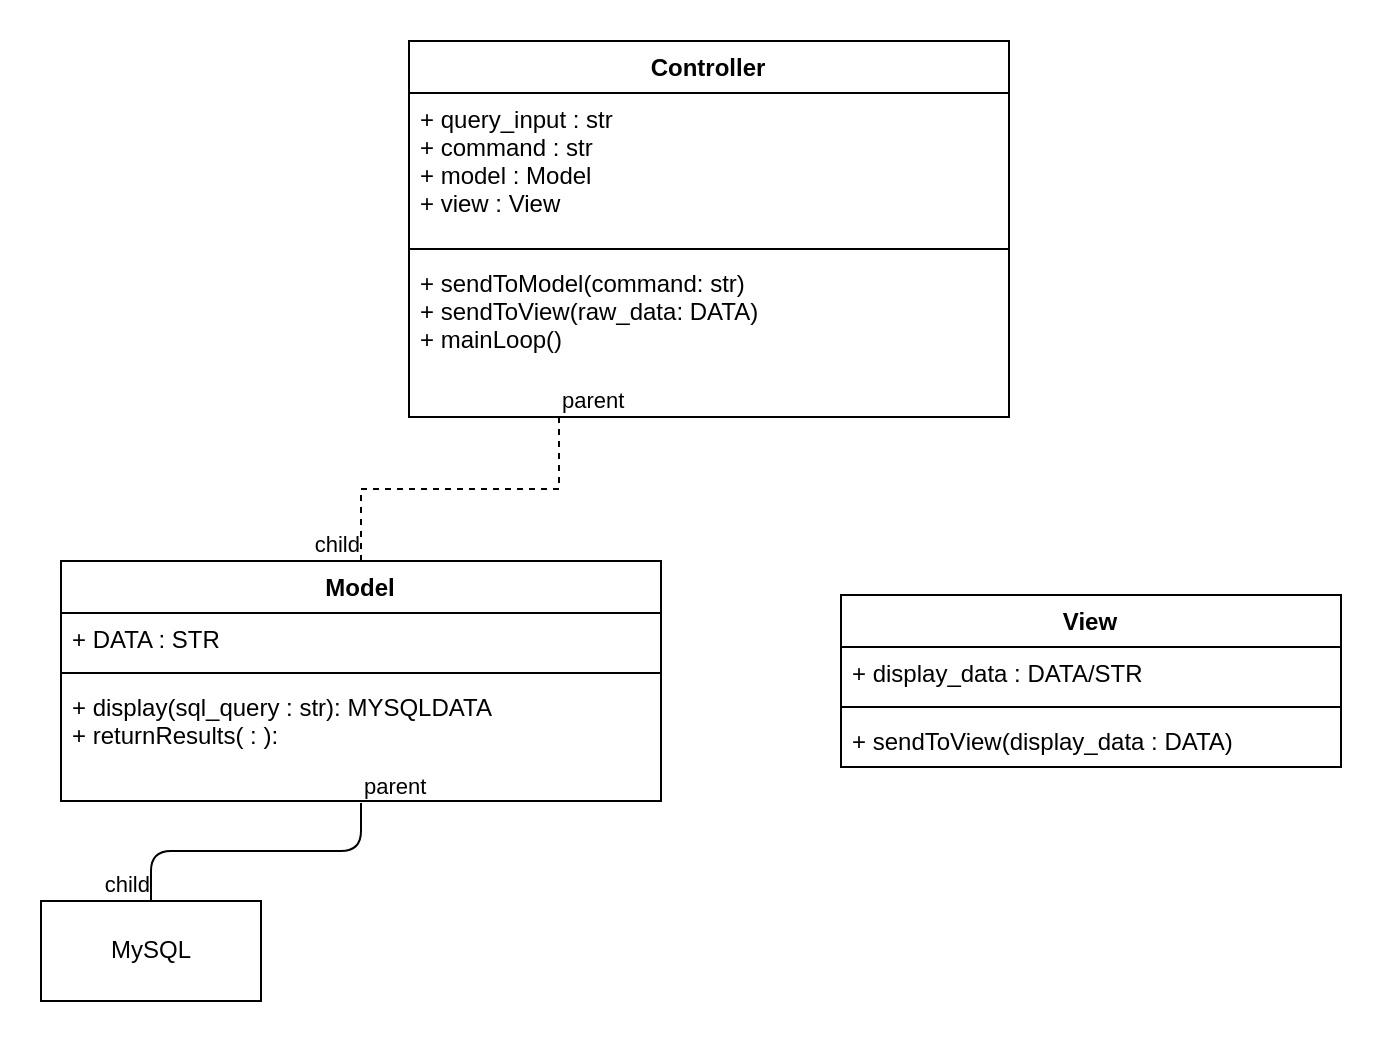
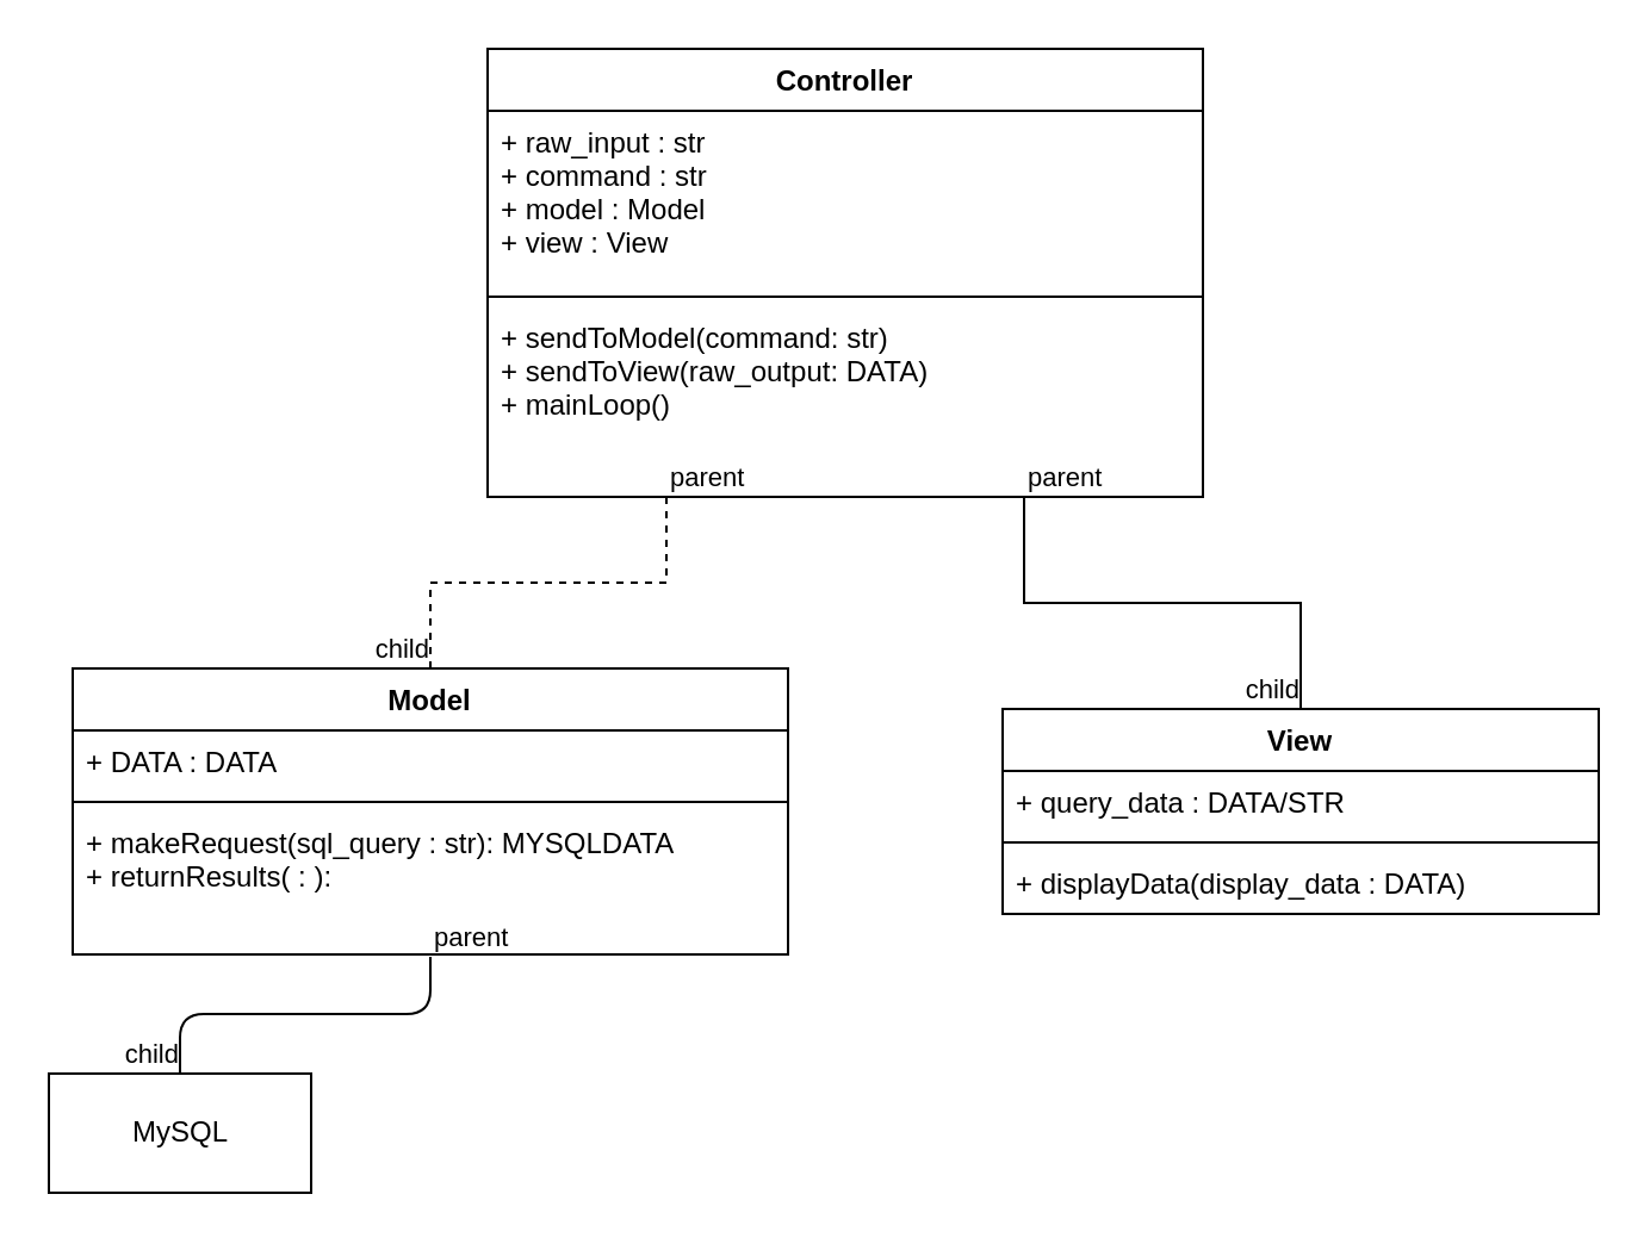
- <mxCell id="3" value="+ query_input : str&#10;+ command : str&#10;+ model : Model&#10;+ view : View&#10;&#10;" style="text;strokeColor=none;fillColor=none;align=left;verticalAlign=top;spacingLeft=4;spacingRight=4;overflow=hidden;rotatable=0;points=[[0,0.5],[1,0.5]];portConstraint=eastwest;" parent="2" vertex="1"><mxGeometry y="26" width="300" height="74" as="geometry" /></mxCell>
+ <mxCell id="3" value="+ raw_input : str&#10;+ command : str&#10;+ model : Model&#10;+ view : View&#10;&#10;" style="text;strokeColor=none;fillColor=none;align=left;verticalAlign=top;spacingLeft=4;spacingRight=4;overflow=hidden;rotatable=0;points=[[0,0.5],[1,0.5]];portConstraint=eastwest;" parent="2" vertex="1"><mxGeometry y="26" width="300" height="74" as="geometry" /></mxCell>
- <mxCell id="5" value="+ sendToModel(command: str) &#10;+ sendToView(raw_data: DATA)&#10;+ mainLoop()" style="text;strokeColor=none;fillColor=none;align=left;verticalAlign=top;spacingLeft=4;spacingRight=4;overflow=hidden;rotatable=0;points=[[0,0.5],[1,0.5]];portConstraint=eastwest;" parent="2" vertex="1"><mxGeometry y="108" width="300" height="80" as="geometry" /></mxCell>
+ <mxCell id="5" value="+ sendToModel(command: str) &#10;+ sendToView(raw_output: DATA)&#10;+ mainLoop()" style="text;strokeColor=none;fillColor=none;align=left;verticalAlign=top;spacingLeft=4;spacingRight=4;overflow=hidden;rotatable=0;points=[[0,0.5],[1,0.5]];portConstraint=eastwest;" parent="2" vertex="1"><mxGeometry y="108" width="300" height="80" as="geometry" /></mxCell>
+ <mxCell id="18" value="" style="endArrow=none;html=1;edgeStyle=orthogonalEdgeStyle;entryX=0.5;entryY=0;entryDx=0;entryDy=0;exitX=0.75;exitY=1;exitDx=0;exitDy=0;rounded=0;" parent="1" source="2" target="11" edge="1"><mxGeometry relative="1" as="geometry"><mxPoint x="400" y="200" as="sourcePoint" /><mxPoint x="560" y="200" as="targetPoint" /></mxGeometry></mxCell>
+ <mxCell id="19" value="parent" style="edgeLabel;resizable=0;html=1;align=left;verticalAlign=bottom;" parent="18" connectable="0" vertex="1"><mxGeometry x="-1" relative="1" as="geometry" /></mxCell>
+ <mxCell id="20" value="child" style="edgeLabel;resizable=0;html=1;align=right;verticalAlign=bottom;" parent="18" connectable="0" vertex="1"><mxGeometry x="1" relative="1" as="geometry" /></mxCell>
- <mxCell id="7" value="+ DATA : STR" style="text;strokeColor=none;fillColor=none;align=left;verticalAlign=top;spacingLeft=4;spacingRight=4;overflow=hidden;rotatable=0;points=[[0,0.5],[1,0.5]];portConstraint=eastwest;" parent="6" vertex="1"><mxGeometry y="26" width="300" height="26" as="geometry" /></mxCell>
+ <mxCell id="7" value="+ DATA : DATA" style="text;strokeColor=none;fillColor=none;align=left;verticalAlign=top;spacingLeft=4;spacingRight=4;overflow=hidden;rotatable=0;points=[[0,0.5],[1,0.5]];portConstraint=eastwest;" parent="6" vertex="1"><mxGeometry y="26" width="300" height="26" as="geometry" /></mxCell>
- <mxCell id="12" value="+ display_data : DATA/STR" style="text;strokeColor=none;fillColor=none;align=left;verticalAlign=top;spacingLeft=4;spacingRight=4;overflow=hidden;rotatable=0;points=[[0,0.5],[1,0.5]];portConstraint=eastwest;" parent="11" vertex="1"><mxGeometry y="26" width="250" height="26" as="geometry" /></mxCell>
+ <mxCell id="12" value="+ query_data : DATA/STR" style="text;strokeColor=none;fillColor=none;align=left;verticalAlign=top;spacingLeft=4;spacingRight=4;overflow=hidden;rotatable=0;points=[[0,0.5],[1,0.5]];portConstraint=eastwest;" parent="11" vertex="1"><mxGeometry y="26" width="250" height="26" as="geometry" /></mxCell>
- <mxCell id="9" value="+ display(sql_query : str): MYSQLDATA&#10;+ returnResults( : ): " style="text;strokeColor=none;fillColor=none;align=left;verticalAlign=top;spacingLeft=4;spacingRight=4;overflow=hidden;rotatable=0;points=[[0,0.5],[1,0.5]];portConstraint=eastwest;" parent="6" vertex="1"><mxGeometry y="60" width="300" height="60" as="geometry" /></mxCell>
+ <mxCell id="9" value="+ makeRequest(sql_query : str): MYSQLDATA&#10;+ returnResults( : ): " style="text;strokeColor=none;fillColor=none;align=left;verticalAlign=top;spacingLeft=4;spacingRight=4;overflow=hidden;rotatable=0;points=[[0,0.5],[1,0.5]];portConstraint=eastwest;" parent="6" vertex="1"><mxGeometry y="60" width="300" height="60" as="geometry" /></mxCell>
- <mxCell id="14" value="+ sendToView(display_data : DATA)" style="text;strokeColor=none;fillColor=none;align=left;verticalAlign=top;spacingLeft=4;spacingRight=4;overflow=hidden;rotatable=0;points=[[0,0.5],[1,0.5]];portConstraint=eastwest;" parent="11" vertex="1"><mxGeometry y="60" width="250" height="26" as="geometry" /></mxCell>
+ <mxCell id="14" value="+ displayData(display_data : DATA)" style="text;strokeColor=none;fillColor=none;align=left;verticalAlign=top;spacingLeft=4;spacingRight=4;overflow=hidden;rotatable=0;points=[[0,0.5],[1,0.5]];portConstraint=eastwest;" parent="11" vertex="1"><mxGeometry y="60" width="250" height="26" as="geometry" /></mxCell>
